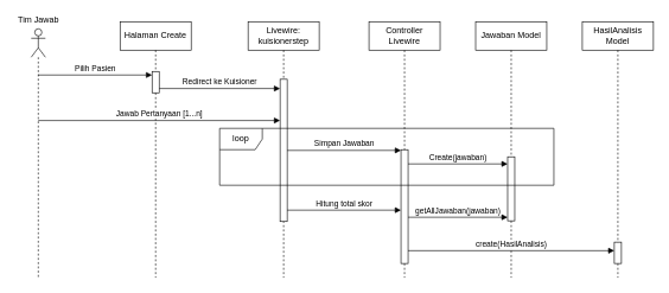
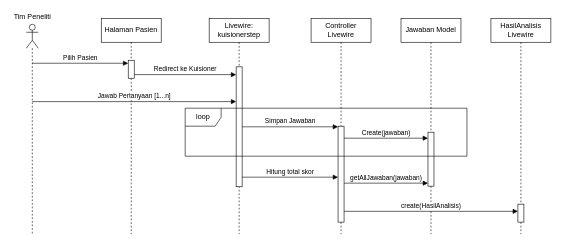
- <mxCell id="6" value="Tim Jawab&lt;div&gt;&lt;br&gt;&lt;/div&gt;" style="text;html=1;align=center;verticalAlign=middle;whiteSpace=wrap;rounded=0;" vertex="1" parent="1"><mxGeometry x="20.5" y="20" width="65" height="30" as="geometry" /></mxCell>
+ <mxCell id="6" value="Tim Peneliti&lt;div&gt;&lt;br&gt;&lt;/div&gt;" style="text;html=1;align=center;verticalAlign=middle;whiteSpace=wrap;rounded=0;" vertex="1" parent="1"><mxGeometry x="20.5" y="20" width="65" height="30" as="geometry" /></mxCell>
- <mxCell id="2" value="Halaman Create" style="shape=umlLifeline;perimeter=lifelinePerimeter;whiteSpace=wrap;html=1;container=0;dropTarget=0;collapsible=0;recursiveResize=0;outlineConnect=0;portConstraint=eastwest;newEdgeStyle={&quot;edgeStyle&quot;:&quot;elbowEdgeStyle&quot;,&quot;elbow&quot;:&quot;vertical&quot;,&quot;curved&quot;:0,&quot;rounded&quot;:0};" parent="1" vertex="1"><mxGeometry x="168" y="30" width="100" height="360" as="geometry" /></mxCell>
+ <mxCell id="2" value="Halaman Pasien" style="shape=umlLifeline;perimeter=lifelinePerimeter;whiteSpace=wrap;html=1;container=0;dropTarget=0;collapsible=0;recursiveResize=0;outlineConnect=0;portConstraint=eastwest;newEdgeStyle={&quot;edgeStyle&quot;:&quot;elbowEdgeStyle&quot;,&quot;elbow&quot;:&quot;vertical&quot;,&quot;curved&quot;:0,&quot;rounded&quot;:0};" parent="1" vertex="1"><mxGeometry x="168" y="30" width="100" height="360" as="geometry" /></mxCell>
- <mxCell id="12" value="HasilAnalisis Model" style="shape=umlLifeline;perimeter=lifelinePerimeter;whiteSpace=wrap;html=1;container=0;dropTarget=0;collapsible=0;recursiveResize=0;outlineConnect=0;portConstraint=eastwest;newEdgeStyle={&quot;edgeStyle&quot;:&quot;elbowEdgeStyle&quot;,&quot;elbow&quot;:&quot;vertical&quot;,&quot;curved&quot;:0,&quot;rounded&quot;:0};" vertex="1" parent="1"><mxGeometry x="818" y="30" width="100" height="360" as="geometry" /></mxCell>
+ <mxCell id="12" value="HasilAnalisis Livewire" style="shape=umlLifeline;perimeter=lifelinePerimeter;whiteSpace=wrap;html=1;container=0;dropTarget=0;collapsible=0;recursiveResize=0;outlineConnect=0;portConstraint=eastwest;newEdgeStyle={&quot;edgeStyle&quot;:&quot;elbowEdgeStyle&quot;,&quot;elbow&quot;:&quot;vertical&quot;,&quot;curved&quot;:0,&quot;rounded&quot;:0};" vertex="1" parent="1"><mxGeometry x="818" y="30" width="100" height="360" as="geometry" /></mxCell>
